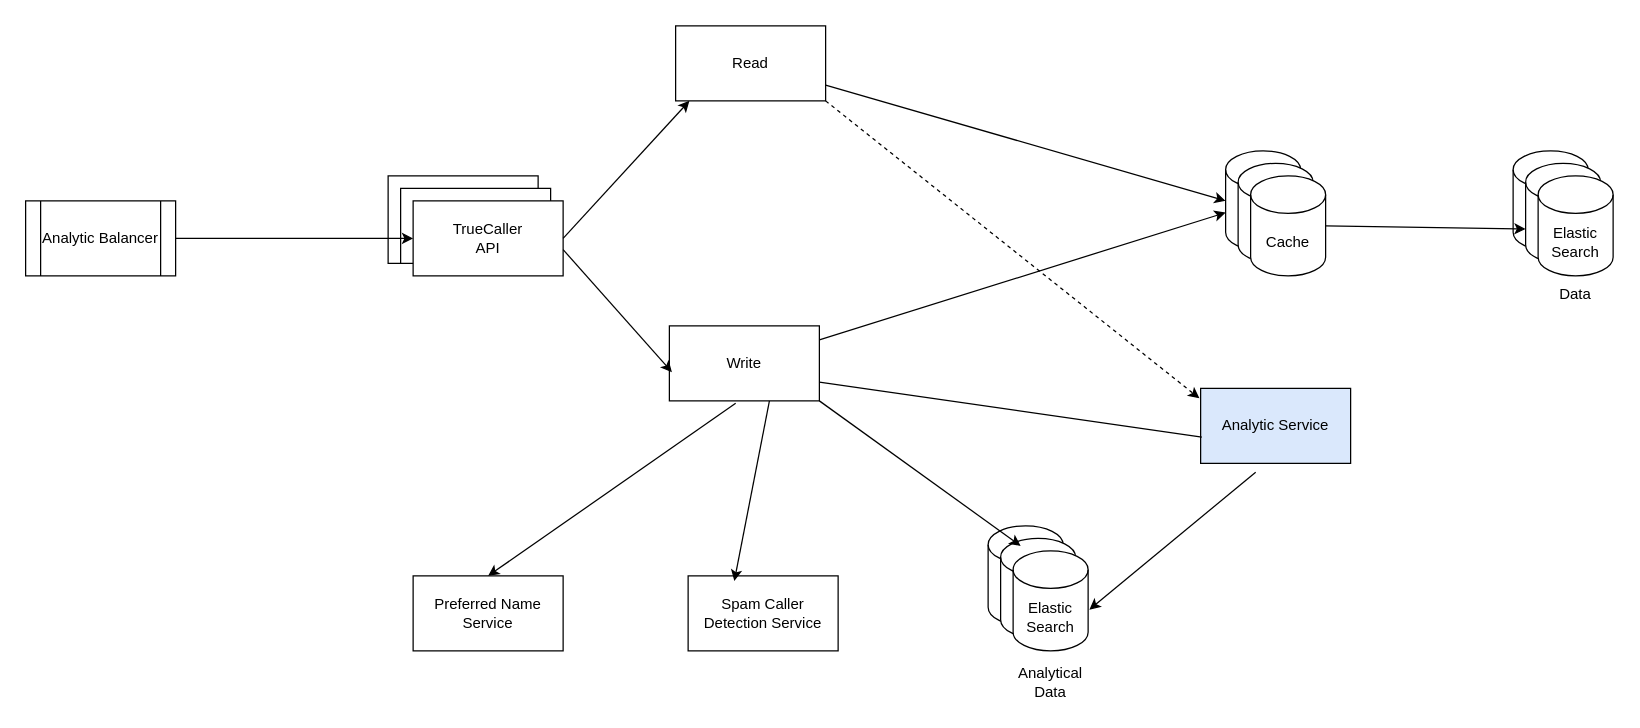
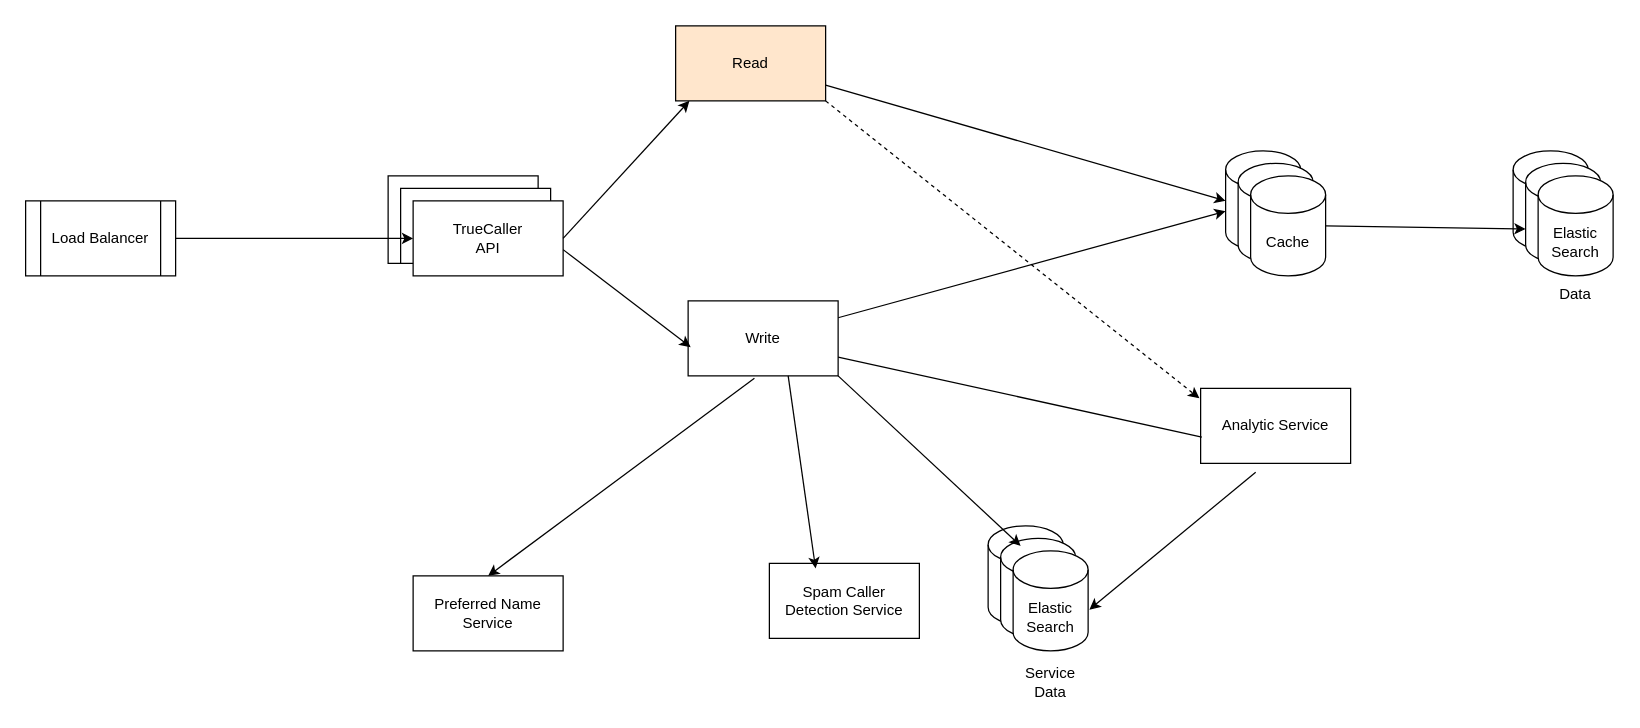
- <mxCell id="20" value="Read" style="rounded=0;whiteSpace=wrap;html=1;" vertex="1" parent="1"><mxGeometry x="540" y="20" width="120" height="60" as="geometry" /></mxCell>
+ <mxCell id="20" value="Read" style="rounded=0;whiteSpace=wrap;html=1;fillColor=#ffe6cc;" vertex="1" parent="1"><mxGeometry x="540" y="20" width="120" height="60" as="geometry" /></mxCell>
- <mxCell id="2" value="Analytic Balancer" style="shape=process;whiteSpace=wrap;html=1;backgroundOutline=1;" vertex="1" parent="1"><mxGeometry x="20" y="160" width="120" height="60" as="geometry" /></mxCell>
+ <mxCell id="2" value="Load Balancer" style="shape=process;whiteSpace=wrap;html=1;backgroundOutline=1;" vertex="1" parent="1"><mxGeometry x="20" y="160" width="120" height="60" as="geometry" /></mxCell>
- <mxCell id="21" value="Write" style="rounded=0;whiteSpace=wrap;html=1;" vertex="1" parent="1"><mxGeometry x="535" y="260" width="120" height="60" as="geometry" /></mxCell>
+ <mxCell id="21" value="Write" style="rounded=0;whiteSpace=wrap;html=1;" vertex="1" parent="1"><mxGeometry x="550" y="240" width="120" height="60" as="geometry" /></mxCell>
- <mxCell id="10" value="Analytic Service" style="rounded=0;whiteSpace=wrap;html=1;fillColor=#dae8fc;" vertex="1" parent="1"><mxGeometry x="960" y="310" width="120" height="60" as="geometry" /></mxCell>
+ <mxCell id="10" value="Analytic Service" style="rounded=0;whiteSpace=wrap;html=1;" vertex="1" parent="1"><mxGeometry x="960" y="310" width="120" height="60" as="geometry" /></mxCell>
- <mxCell id="19" value="Spam Caller Detection Service" style="rounded=0;whiteSpace=wrap;html=1;" vertex="1" parent="1"><mxGeometry x="550" y="460" width="120" height="60" as="geometry" /></mxCell>
+ <mxCell id="19" value="Spam Caller Detection Service" style="rounded=0;whiteSpace=wrap;html=1;" vertex="1" parent="1"><mxGeometry x="615" y="450" width="120" height="60" as="geometry" /></mxCell>
- <mxCell id="32" value="Analytical Data" style="text;html=1;strokeColor=none;fillColor=none;align=center;verticalAlign=middle;whiteSpace=wrap;rounded=0;" vertex="1" parent="1"><mxGeometry x="810" y="530" width="60" height="30" as="geometry" /></mxCell>
+ <mxCell id="32" value="Service Data" style="text;html=1;strokeColor=none;fillColor=none;align=center;verticalAlign=middle;whiteSpace=wrap;rounded=0;" vertex="1" parent="1"><mxGeometry x="810" y="530" width="60" height="30" as="geometry" /></mxCell>
